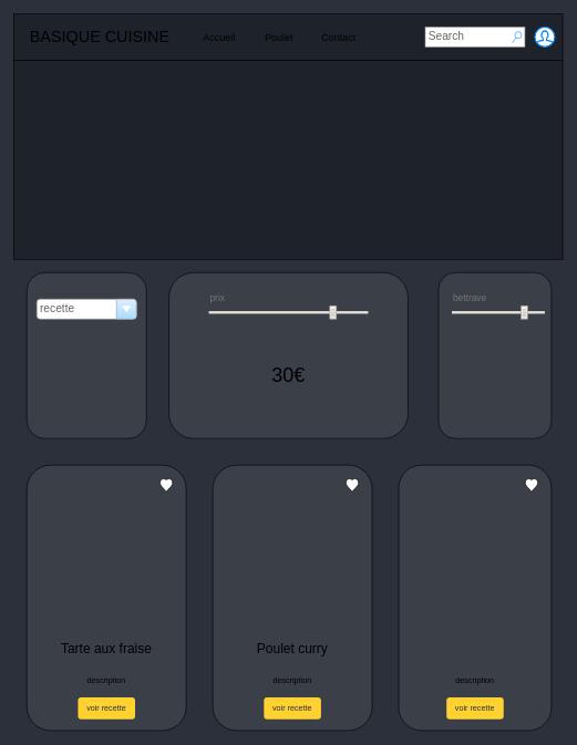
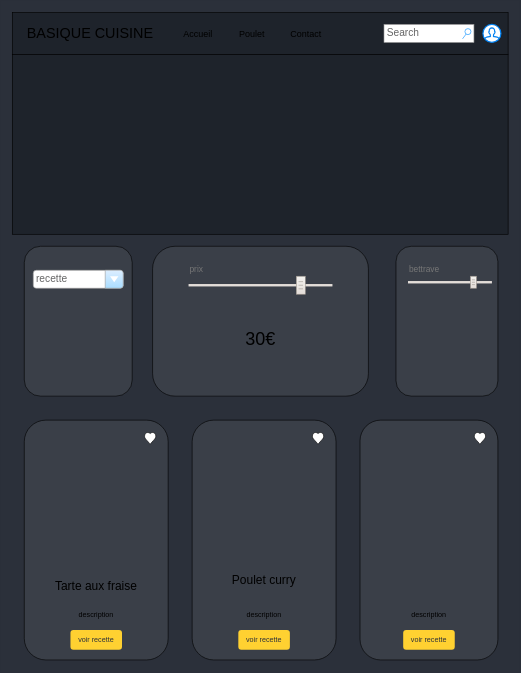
- <mxCell id="16" value="prix" style="html=1;shadow=0;dashed=0;shape=mxgraph.bootstrap.rangeInput;dx=0.78;strokeColor=#9D968E;fillColor=#E3DDD8;fontColor=#777777;whiteSpace=wrap;align=left;verticalAlign=bottom;fontStyle=0;fontSize=14;labelPosition=center;verticalLabelPosition=top;gradientColor=#F4F2EF;gradientDirection=north;rangeStyle=rect;handleStyle=rect;" vertex="1" parent="1"><mxGeometry x="314" y="460" width="240" height="20" as="geometry" /></mxCell>
+ <mxCell id="16" value="prix" style="html=1;shadow=0;dashed=0;shape=mxgraph.bootstrap.rangeInput;dx=0.78;strokeColor=#9D968E;fillColor=#E3DDD8;fontColor=#777777;whiteSpace=wrap;align=left;verticalAlign=bottom;fontStyle=0;fontSize=14;labelPosition=center;verticalLabelPosition=top;gradientColor=#F4F2EF;gradientDirection=north;rangeStyle=rect;handleStyle=rect;" vertex="1" parent="1"><mxGeometry x="314" y="460" width="240" height="30" as="geometry" /></mxCell>
- <mxCell id="25" value="Poulet curry" style="text;html=1;align=center;verticalAlign=middle;whiteSpace=wrap;rounded=0;fontSize=20;" vertex="1" parent="1"><mxGeometry x="330" y="960" width="220" height="30" as="geometry" /></mxCell>
+ <mxCell id="25" value="Poulet curry" style="text;html=1;align=center;verticalAlign=middle;whiteSpace=wrap;rounded=0;fontSize=20;" vertex="1" parent="1"><mxGeometry x="330" y="950" width="220" height="30" as="geometry" /></mxCell>
